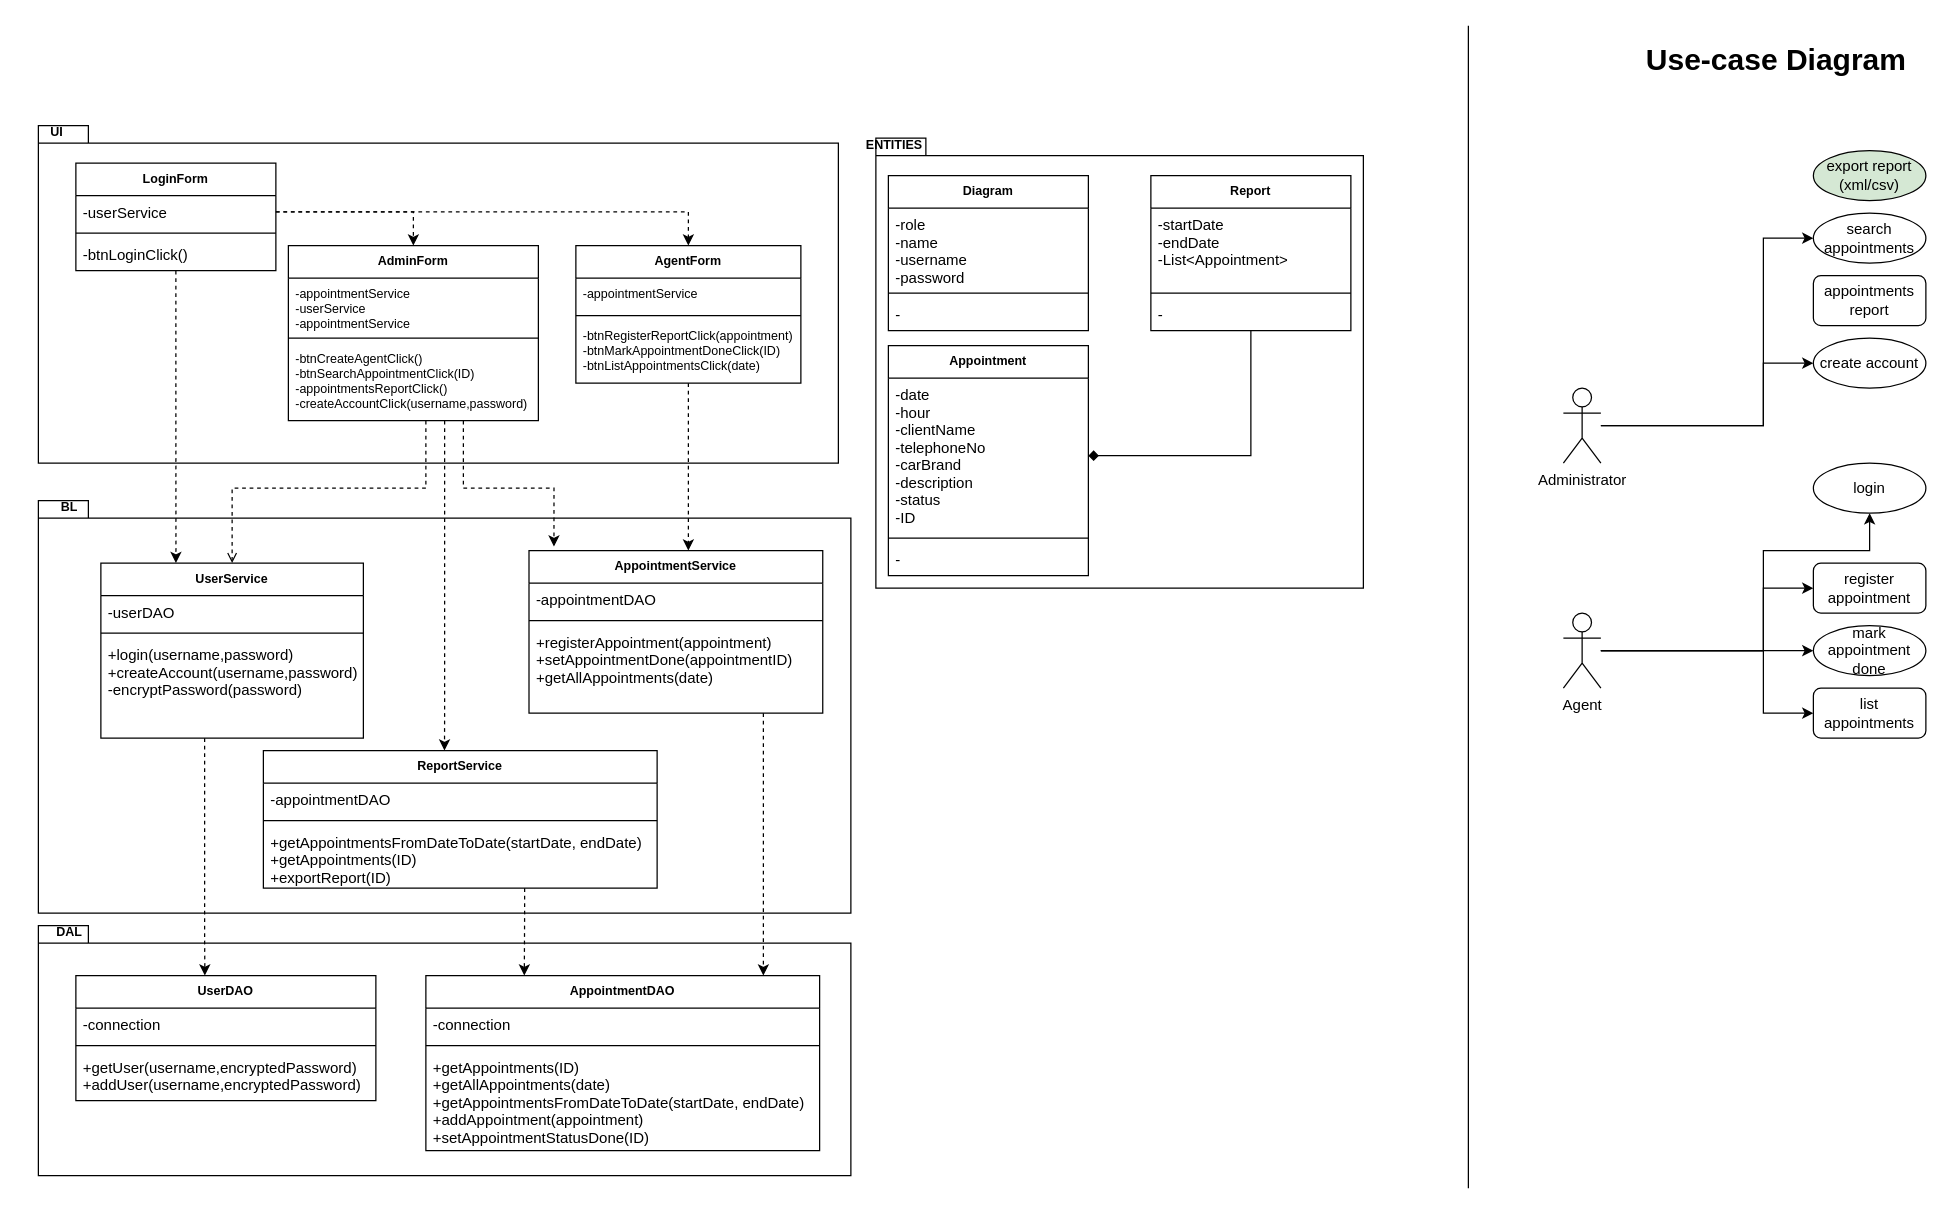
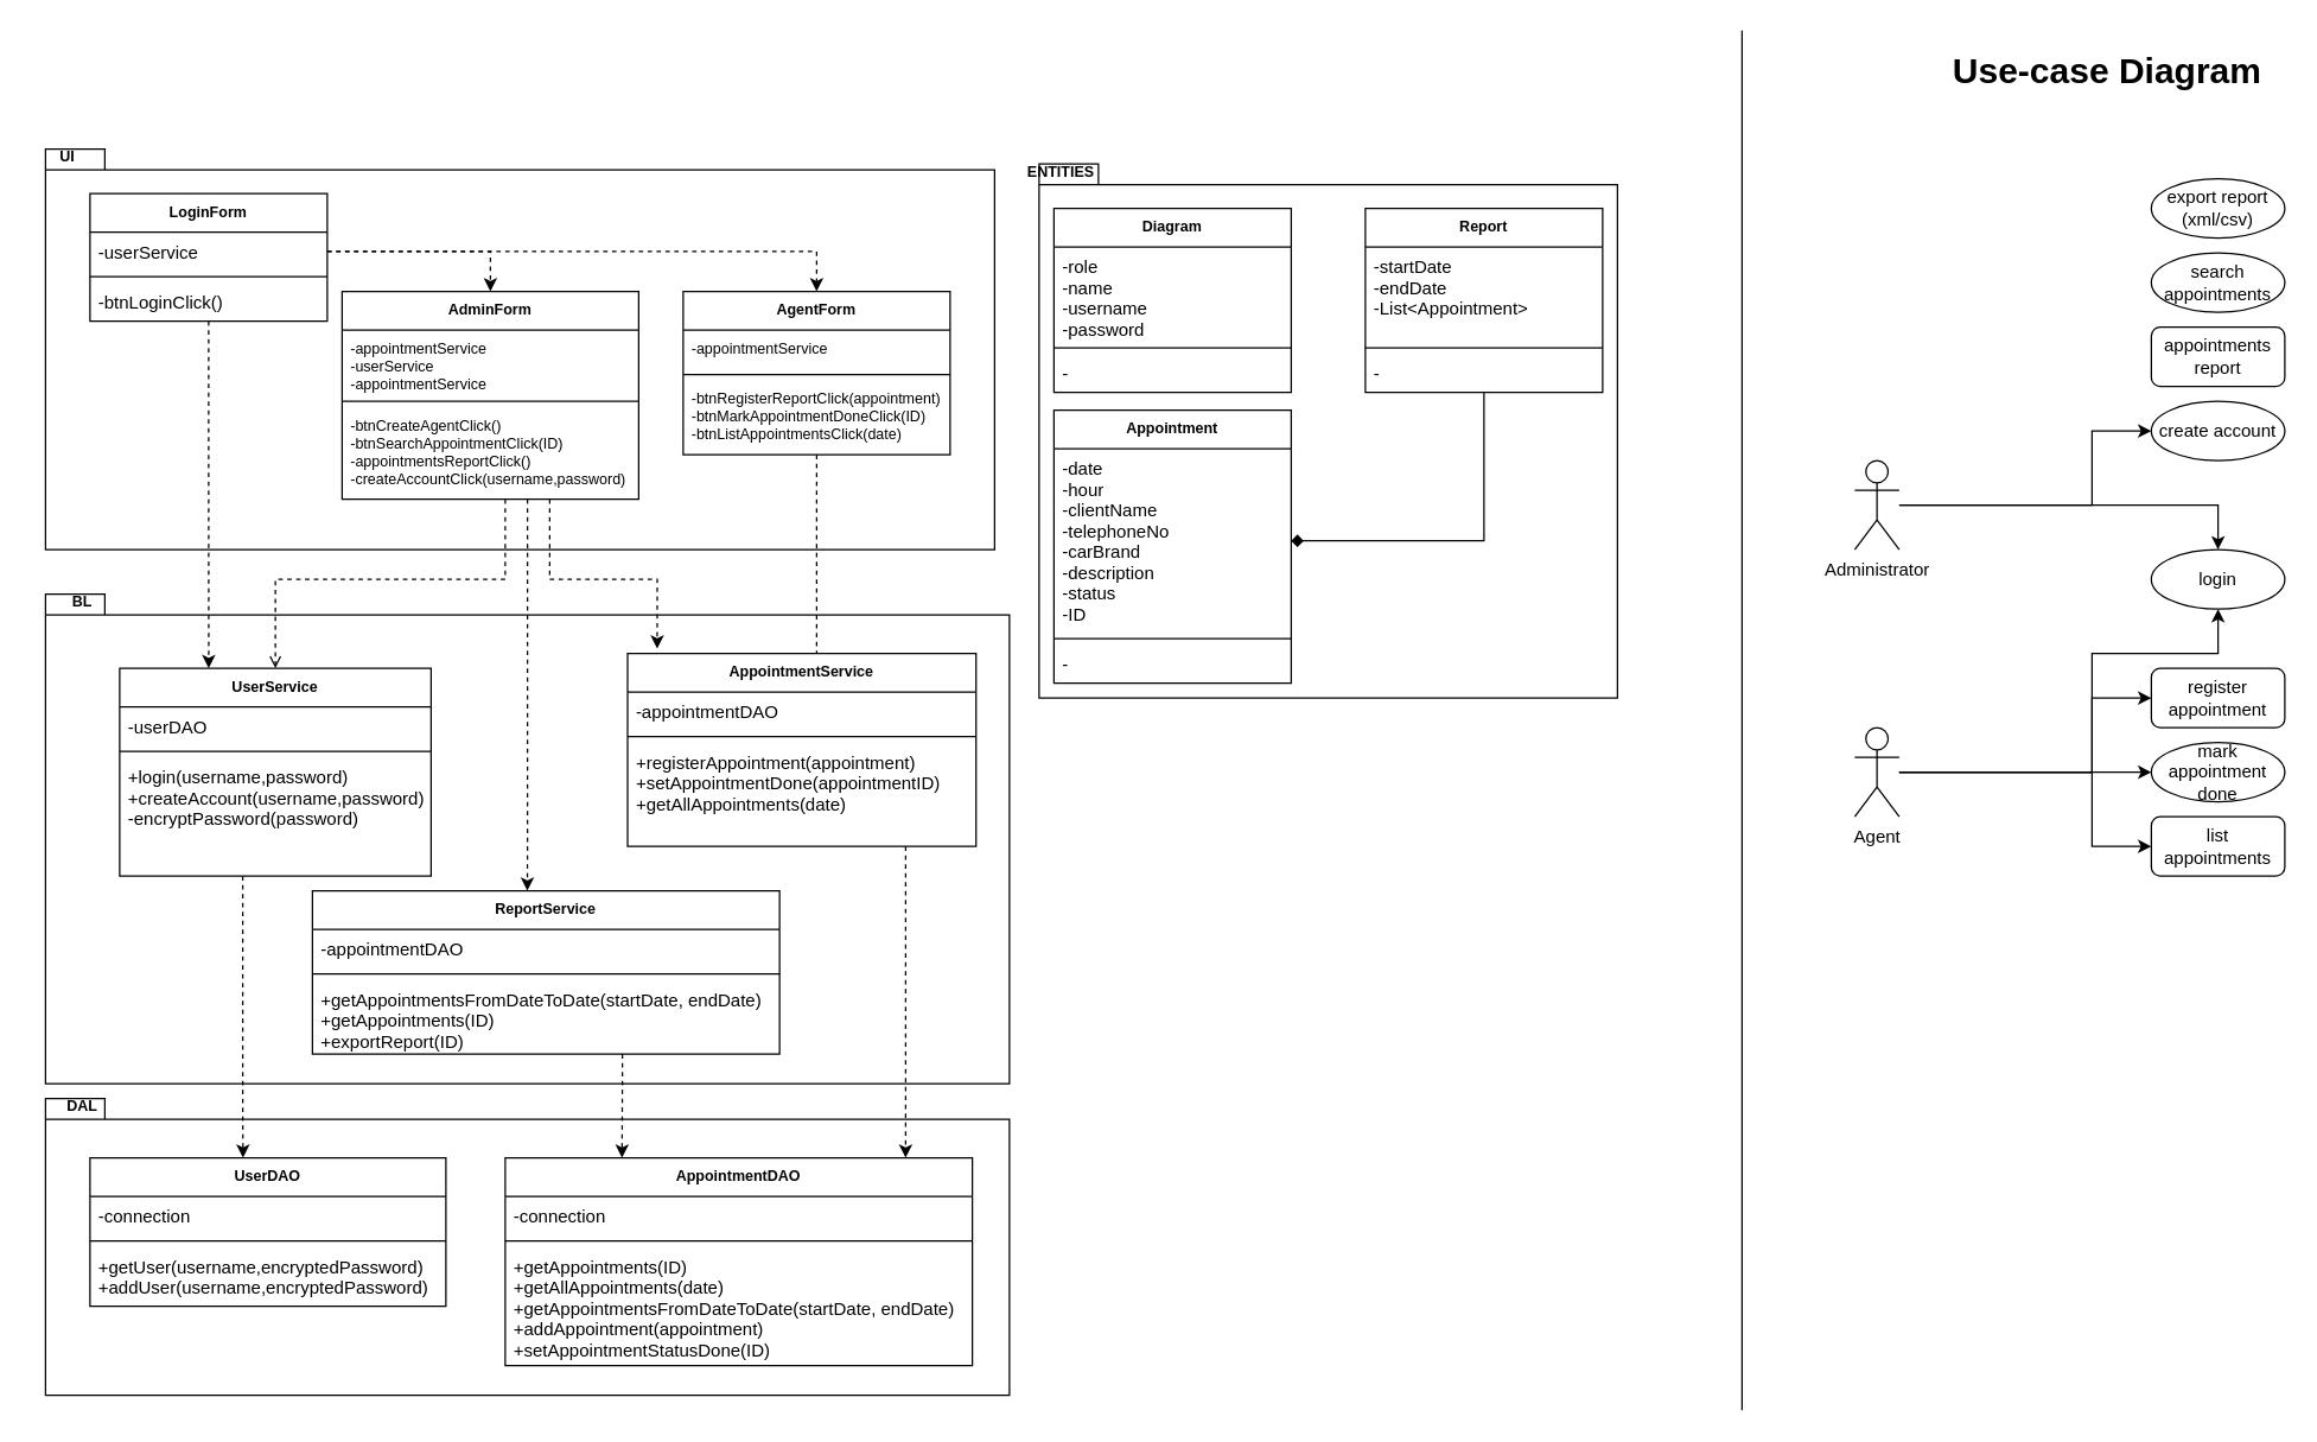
- <mxCell id="79" value="export report&lt;br&gt;(xml/csv)" style="ellipse;whiteSpace=wrap;html=1;fillColor=#d5e8d4;" vertex="1" parent="1"><mxGeometry x="1450" y="120" width="90" height="40" as="geometry" /></mxCell>
+ <mxCell id="79" value="export report&lt;br&gt;(xml/csv)" style="ellipse;whiteSpace=wrap;html=1;" vertex="1" parent="1"><mxGeometry x="1450" y="120" width="90" height="40" as="geometry" /></mxCell>
- <mxCell id="65" style="edgeStyle=orthogonalEdgeStyle;rounded=0;jumpStyle=none;orthogonalLoop=1;jettySize=auto;html=1;strokeColor=#000000;entryX=0;entryY=0.5;entryDx=0;entryDy=0;" edge="1" parent="1" source="66" target="78"><mxGeometry relative="1" as="geometry"><mxPoint x="1440" y="190" as="targetPoint" /><Array as="points"><mxPoint x="1410" y="340" /><mxPoint x="1410" y="190" /></Array></mxGeometry></mxCell>
+ <mxCell id="63" style="edgeStyle=orthogonalEdgeStyle;rounded=0;orthogonalLoop=1;jettySize=auto;html=1;" edge="1" parent="1" source="66" target="72"><mxGeometry relative="1" as="geometry"><Array as="points"><mxPoint x="1495" y="340" /></Array></mxGeometry></mxCell>
- <mxCell id="19" style="edgeStyle=orthogonalEdgeStyle;rounded=0;orthogonalLoop=1;jettySize=auto;html=1;dashed=1;fontSize=10;" edge="1" parent="1" source="20" target="35"><mxGeometry relative="1" as="geometry"><mxPoint x="480" y="520" as="targetPoint" /><Array as="points"><mxPoint x="550" y="390" /><mxPoint x="550" y="390" /></Array></mxGeometry></mxCell>
+ <mxCell id="19" style="edgeStyle=orthogonalEdgeStyle;rounded=0;orthogonalLoop=1;jettySize=auto;html=1;dashed=1;fontSize=10;endArrow=none;" edge="1" parent="1" source="20" target="35"><mxGeometry relative="1" as="geometry"><mxPoint x="480" y="520" as="targetPoint" /><Array as="points"><mxPoint x="550" y="390" /><mxPoint x="550" y="390" /></Array></mxGeometry></mxCell>
